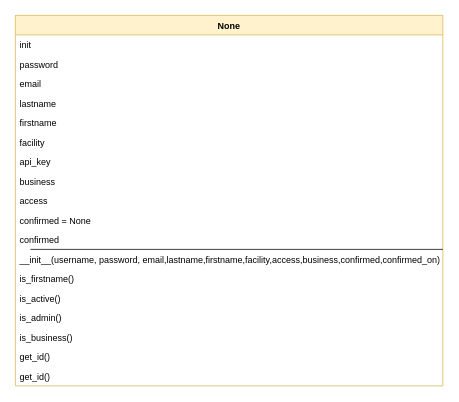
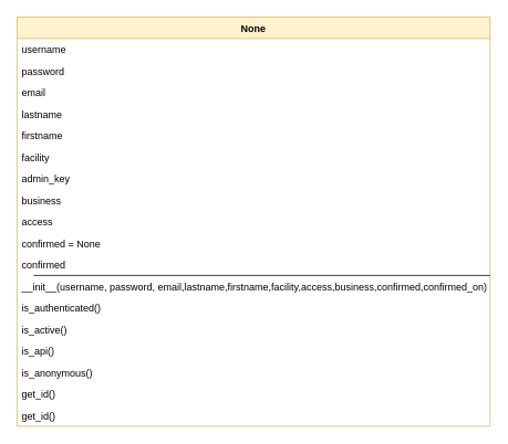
- <mxCell id="3" value="init" style="text;strokeColor=none;fillColor=none;align=left;verticalAlign=top;spacingLeft=4;spacingRight=4;overflow=hidden;rotatable=0;points=[[0,0.5],[1,0.5]];portConstraint=eastwest;" vertex="1" parent="2"><mxGeometry y="26" width="570" height="26" as="geometry" /></mxCell>
+ <mxCell id="3" value="username" style="text;strokeColor=none;fillColor=none;align=left;verticalAlign=top;spacingLeft=4;spacingRight=4;overflow=hidden;rotatable=0;points=[[0,0.5],[1,0.5]];portConstraint=eastwest;" vertex="1" parent="2"><mxGeometry y="26" width="570" height="26" as="geometry" /></mxCell>
- <mxCell id="9" value="api_key" style="text;strokeColor=none;fillColor=none;align=left;verticalAlign=top;spacingLeft=4;spacingRight=4;overflow=hidden;rotatable=0;points=[[0,0.5],[1,0.5]];portConstraint=eastwest;" vertex="1" parent="2"><mxGeometry y="182" width="570" height="26" as="geometry" /></mxCell>
+ <mxCell id="9" value="admin_key" style="text;strokeColor=none;fillColor=none;align=left;verticalAlign=top;spacingLeft=4;spacingRight=4;overflow=hidden;rotatable=0;points=[[0,0.5],[1,0.5]];portConstraint=eastwest;" vertex="1" parent="2"><mxGeometry y="182" width="570" height="26" as="geometry" /></mxCell>
- <mxCell id="15" value="is_firstname()&#10;" style="text;strokeColor=none;fillColor=none;align=left;verticalAlign=top;spacingLeft=4;spacingRight=4;overflow=hidden;rotatable=0;points=[[0,0.5],[1,0.5]];portConstraint=eastwest;" vertex="1" parent="2"><mxGeometry y="338" width="570" height="26" as="geometry" /></mxCell>
+ <mxCell id="15" value="is_authenticated()&#10;" style="text;strokeColor=none;fillColor=none;align=left;verticalAlign=top;spacingLeft=4;spacingRight=4;overflow=hidden;rotatable=0;points=[[0,0.5],[1,0.5]];portConstraint=eastwest;" vertex="1" parent="2"><mxGeometry y="338" width="570" height="26" as="geometry" /></mxCell>
- <mxCell id="17" value="is_admin()&#10;" style="text;strokeColor=none;fillColor=none;align=left;verticalAlign=top;spacingLeft=4;spacingRight=4;overflow=hidden;rotatable=0;points=[[0,0.5],[1,0.5]];portConstraint=eastwest;" vertex="1" parent="2"><mxGeometry y="390" width="570" height="26" as="geometry" /></mxCell>
+ <mxCell id="17" value="is_api()&#10;" style="text;strokeColor=none;fillColor=none;align=left;verticalAlign=top;spacingLeft=4;spacingRight=4;overflow=hidden;rotatable=0;points=[[0,0.5],[1,0.5]];portConstraint=eastwest;" vertex="1" parent="2"><mxGeometry y="390" width="570" height="26" as="geometry" /></mxCell>
- <mxCell id="18" value="is_business()&#10;" style="text;strokeColor=none;fillColor=none;align=left;verticalAlign=top;spacingLeft=4;spacingRight=4;overflow=hidden;rotatable=0;points=[[0,0.5],[1,0.5]];portConstraint=eastwest;" vertex="1" parent="2"><mxGeometry y="416" width="570" height="26" as="geometry" /></mxCell>
+ <mxCell id="18" value="is_anonymous()&#10;" style="text;strokeColor=none;fillColor=none;align=left;verticalAlign=top;spacingLeft=4;spacingRight=4;overflow=hidden;rotatable=0;points=[[0,0.5],[1,0.5]];portConstraint=eastwest;" vertex="1" parent="2"><mxGeometry y="416" width="570" height="26" as="geometry" /></mxCell>
